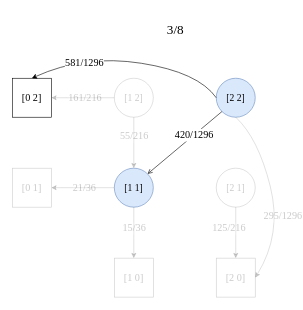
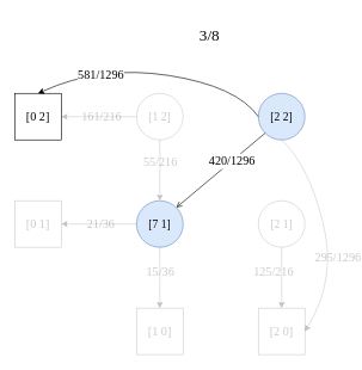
- <mxCell id="9" value="&lt;p style=&quot;font-size: 16px&quot;&gt;&lt;font face=&quot;Lucida Console&quot;&gt;[1 1]&lt;/font&gt;&lt;/p&gt;" style="ellipse;whiteSpace=wrap;html=1;aspect=fixed;fillColor=#dae8fc;strokeColor=#6c8ebf;" parent="1" vertex="1"><mxGeometry x="190" y="280" width="65" height="65" as="geometry" /></mxCell>
+ <mxCell id="9" value="&lt;p style=&quot;font-size: 16px&quot;&gt;&lt;font face=&quot;Lucida Console&quot;&gt;[7 1]&lt;/font&gt;&lt;/p&gt;" style="ellipse;whiteSpace=wrap;html=1;aspect=fixed;fillColor=#dae8fc;strokeColor=#6c8ebf;" parent="1" vertex="1"><mxGeometry x="190" y="280" width="65" height="65" as="geometry" /></mxCell>
